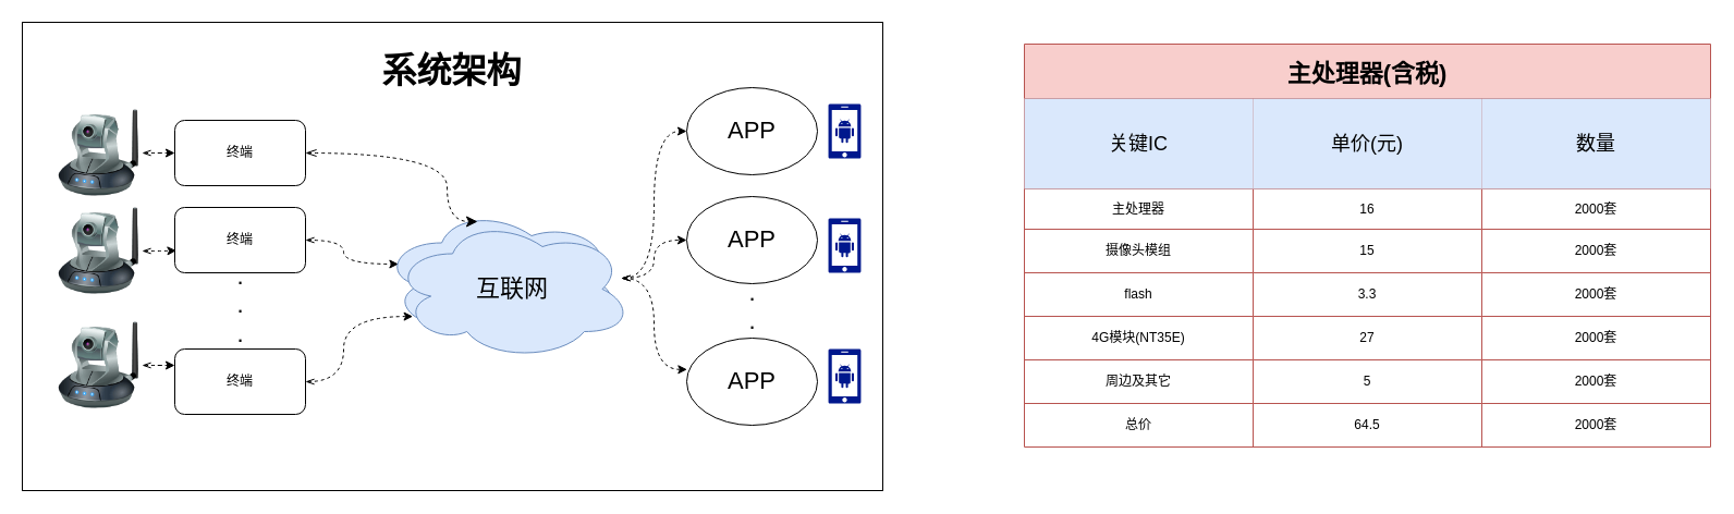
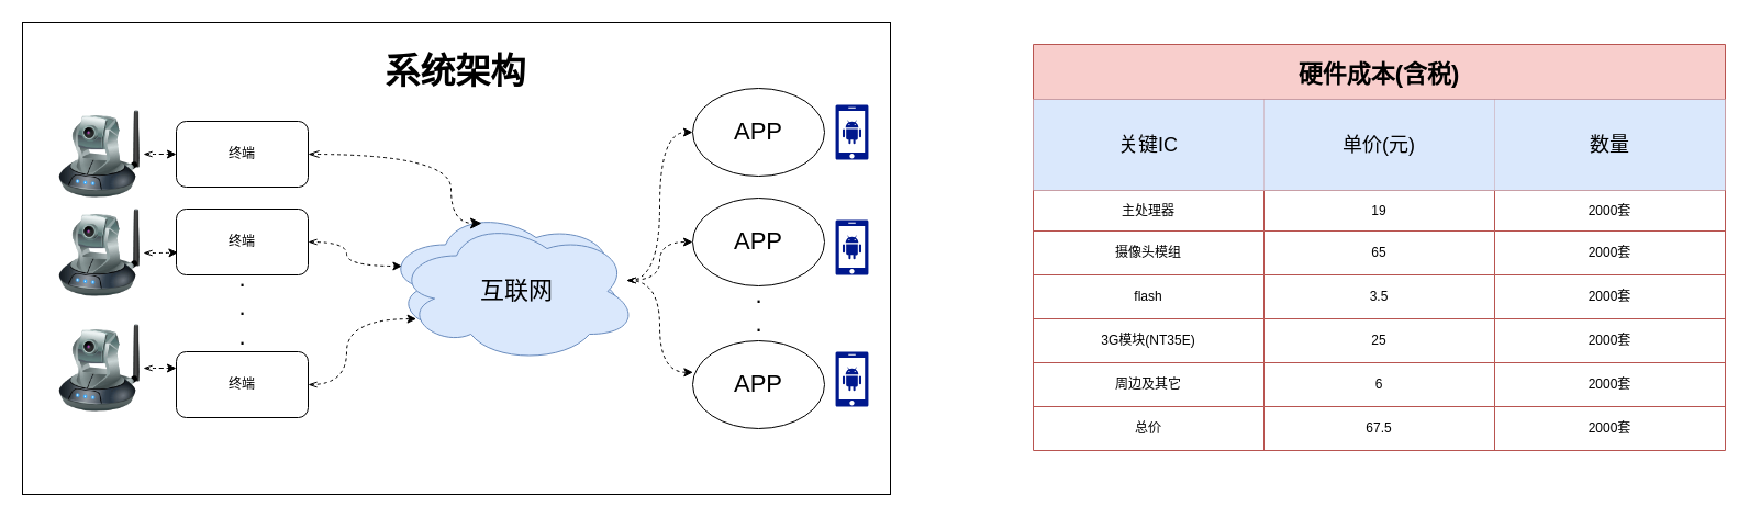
- <mxCell id="29" value="主处理器(含税)" style="shape=table;startSize=50;container=1;collapsible=0;childLayout=tableLayout;fontSize=22;fillColor=#f8cecc;strokeColor=#b85450;fontStyle=1" parent="1" vertex="1"><mxGeometry x="940" y="40" width="630" height="370" as="geometry" /></mxCell>
+ <mxCell id="29" value="硬件成本(含税)" style="shape=table;startSize=50;container=1;collapsible=0;childLayout=tableLayout;fontSize=22;fillColor=#f8cecc;strokeColor=#b85450;fontStyle=1" parent="1" vertex="1"><mxGeometry x="940" y="40" width="630" height="370" as="geometry" /></mxCell>
- <mxCell id="36" value="16" style="shape=partialRectangle;html=1;whiteSpace=wrap;connectable=0;strokeColor=inherit;overflow=hidden;fillColor=none;top=0;left=0;bottom=0;right=0;pointerEvents=1;" parent="34" vertex="1"><mxGeometry x="210" width="210" height="37" as="geometry"><mxRectangle width="210" height="37" as="alternateBounds" /></mxGeometry></mxCell>
+ <mxCell id="36" value="19" style="shape=partialRectangle;html=1;whiteSpace=wrap;connectable=0;strokeColor=inherit;overflow=hidden;fillColor=none;top=0;left=0;bottom=0;right=0;pointerEvents=1;" parent="34" vertex="1"><mxGeometry x="210" width="210" height="37" as="geometry"><mxRectangle width="210" height="37" as="alternateBounds" /></mxGeometry></mxCell>
- <mxCell id="40" value="15" style="shape=partialRectangle;html=1;whiteSpace=wrap;connectable=0;strokeColor=inherit;overflow=hidden;fillColor=none;top=0;left=0;bottom=0;right=0;pointerEvents=1;" parent="38" vertex="1"><mxGeometry x="210" width="210" height="40" as="geometry"><mxRectangle width="210" height="40" as="alternateBounds" /></mxGeometry></mxCell>
+ <mxCell id="40" value="65" style="shape=partialRectangle;html=1;whiteSpace=wrap;connectable=0;strokeColor=inherit;overflow=hidden;fillColor=none;top=0;left=0;bottom=0;right=0;pointerEvents=1;" parent="38" vertex="1"><mxGeometry x="210" width="210" height="40" as="geometry"><mxRectangle width="210" height="40" as="alternateBounds" /></mxGeometry></mxCell>
- <mxCell id="44" value="3.3" style="shape=partialRectangle;html=1;whiteSpace=wrap;connectable=0;strokeColor=inherit;overflow=hidden;fillColor=none;top=0;left=0;bottom=0;right=0;pointerEvents=1;" parent="42" vertex="1"><mxGeometry x="210" width="210" height="40" as="geometry"><mxRectangle width="210" height="40" as="alternateBounds" /></mxGeometry></mxCell>
+ <mxCell id="44" value="3.5" style="shape=partialRectangle;html=1;whiteSpace=wrap;connectable=0;strokeColor=inherit;overflow=hidden;fillColor=none;top=0;left=0;bottom=0;right=0;pointerEvents=1;" parent="42" vertex="1"><mxGeometry x="210" width="210" height="40" as="geometry"><mxRectangle width="210" height="40" as="alternateBounds" /></mxGeometry></mxCell>
- <mxCell id="47" value="4G模块(NT35E)" style="shape=partialRectangle;html=1;whiteSpace=wrap;connectable=0;strokeColor=inherit;overflow=hidden;fillColor=none;top=0;left=0;bottom=0;right=0;pointerEvents=1;" parent="46" vertex="1"><mxGeometry width="210" height="40" as="geometry"><mxRectangle width="210" height="40" as="alternateBounds" /></mxGeometry></mxCell>
+ <mxCell id="47" value="3G模块(NT35E)" style="shape=partialRectangle;html=1;whiteSpace=wrap;connectable=0;strokeColor=inherit;overflow=hidden;fillColor=none;top=0;left=0;bottom=0;right=0;pointerEvents=1;" parent="46" vertex="1"><mxGeometry width="210" height="40" as="geometry"><mxRectangle width="210" height="40" as="alternateBounds" /></mxGeometry></mxCell>
- <mxCell id="48" value="27" style="shape=partialRectangle;html=1;whiteSpace=wrap;connectable=0;strokeColor=inherit;overflow=hidden;fillColor=none;top=0;left=0;bottom=0;right=0;pointerEvents=1;" parent="46" vertex="1"><mxGeometry x="210" width="210" height="40" as="geometry"><mxRectangle width="210" height="40" as="alternateBounds" /></mxGeometry></mxCell>
+ <mxCell id="48" value="25" style="shape=partialRectangle;html=1;whiteSpace=wrap;connectable=0;strokeColor=inherit;overflow=hidden;fillColor=none;top=0;left=0;bottom=0;right=0;pointerEvents=1;" parent="46" vertex="1"><mxGeometry x="210" width="210" height="40" as="geometry"><mxRectangle width="210" height="40" as="alternateBounds" /></mxGeometry></mxCell>
- <mxCell id="52" value="5" style="shape=partialRectangle;html=1;whiteSpace=wrap;connectable=0;strokeColor=inherit;overflow=hidden;fillColor=none;top=0;left=0;bottom=0;right=0;pointerEvents=1;" parent="50" vertex="1"><mxGeometry x="210" width="210" height="40" as="geometry"><mxRectangle width="210" height="40" as="alternateBounds" /></mxGeometry></mxCell>
+ <mxCell id="52" value="6" style="shape=partialRectangle;html=1;whiteSpace=wrap;connectable=0;strokeColor=inherit;overflow=hidden;fillColor=none;top=0;left=0;bottom=0;right=0;pointerEvents=1;" parent="50" vertex="1"><mxGeometry x="210" width="210" height="40" as="geometry"><mxRectangle width="210" height="40" as="alternateBounds" /></mxGeometry></mxCell>
- <mxCell id="56" value="64.5" style="shape=partialRectangle;html=1;whiteSpace=wrap;connectable=0;strokeColor=inherit;overflow=hidden;fillColor=none;top=0;left=0;bottom=0;right=0;pointerEvents=1;" parent="54" vertex="1"><mxGeometry x="210" width="210" height="40" as="geometry"><mxRectangle width="210" height="40" as="alternateBounds" /></mxGeometry></mxCell>
+ <mxCell id="56" value="67.5" style="shape=partialRectangle;html=1;whiteSpace=wrap;connectable=0;strokeColor=inherit;overflow=hidden;fillColor=none;top=0;left=0;bottom=0;right=0;pointerEvents=1;" parent="54" vertex="1"><mxGeometry x="210" width="210" height="40" as="geometry"><mxRectangle width="210" height="40" as="alternateBounds" /></mxGeometry></mxCell>
